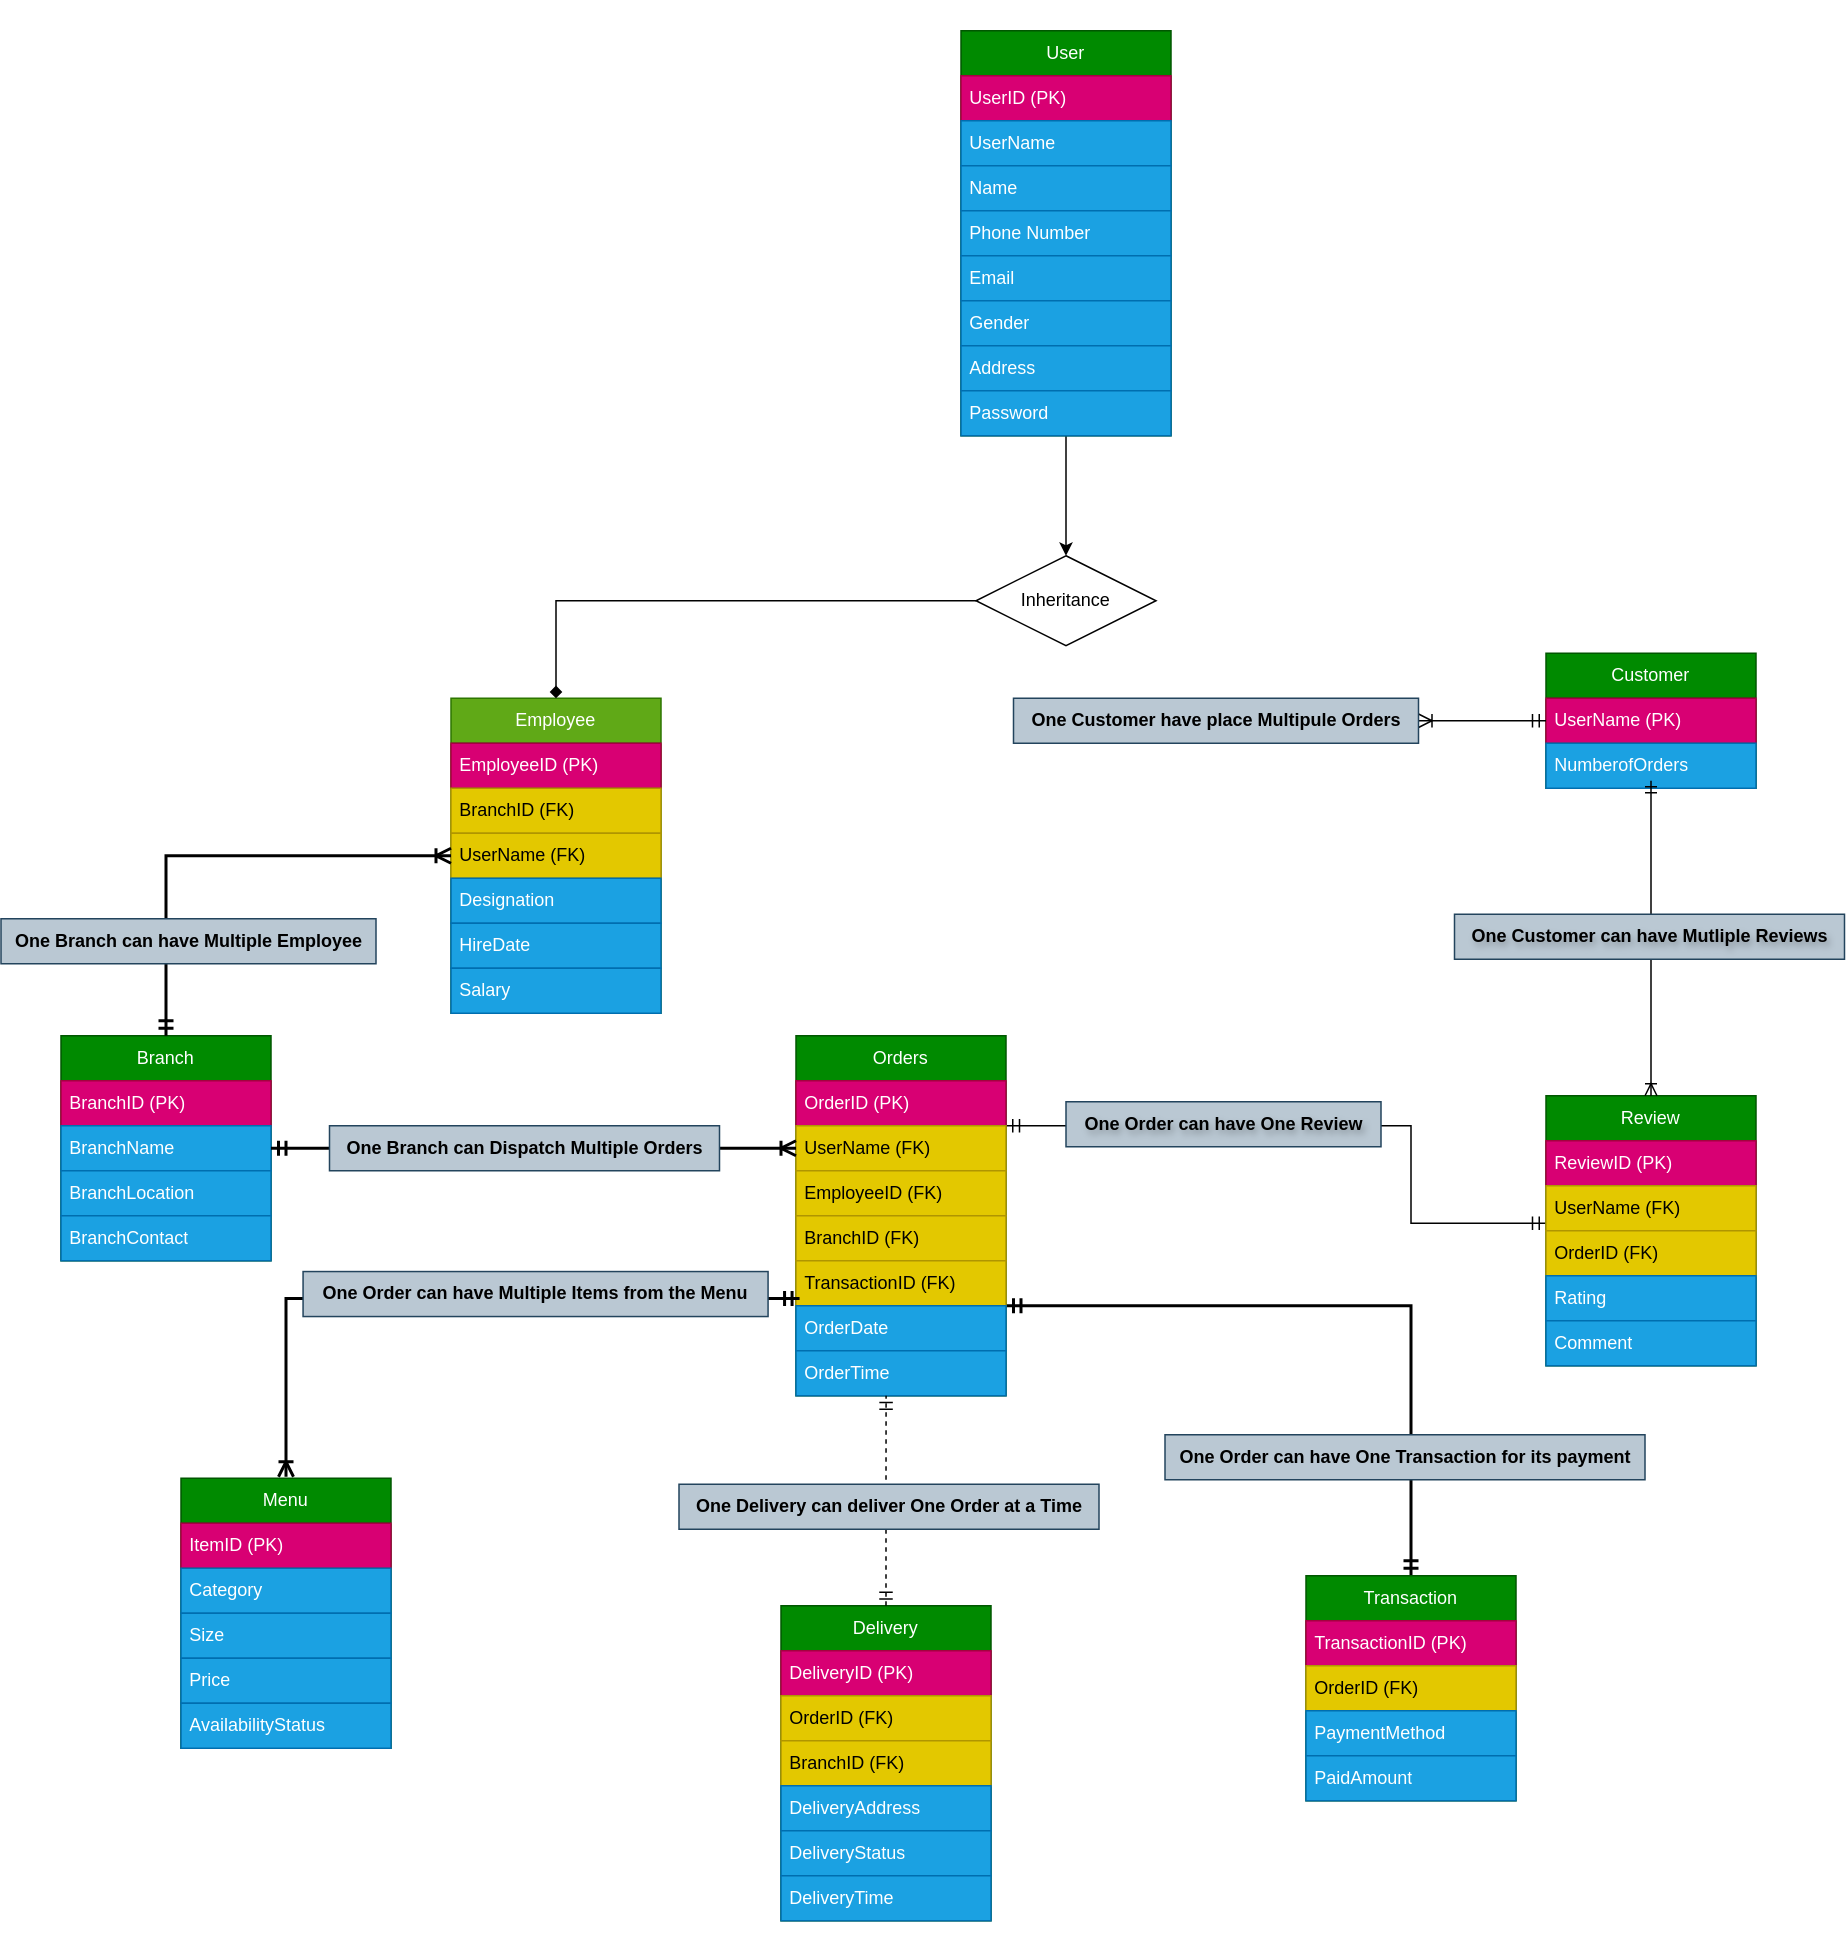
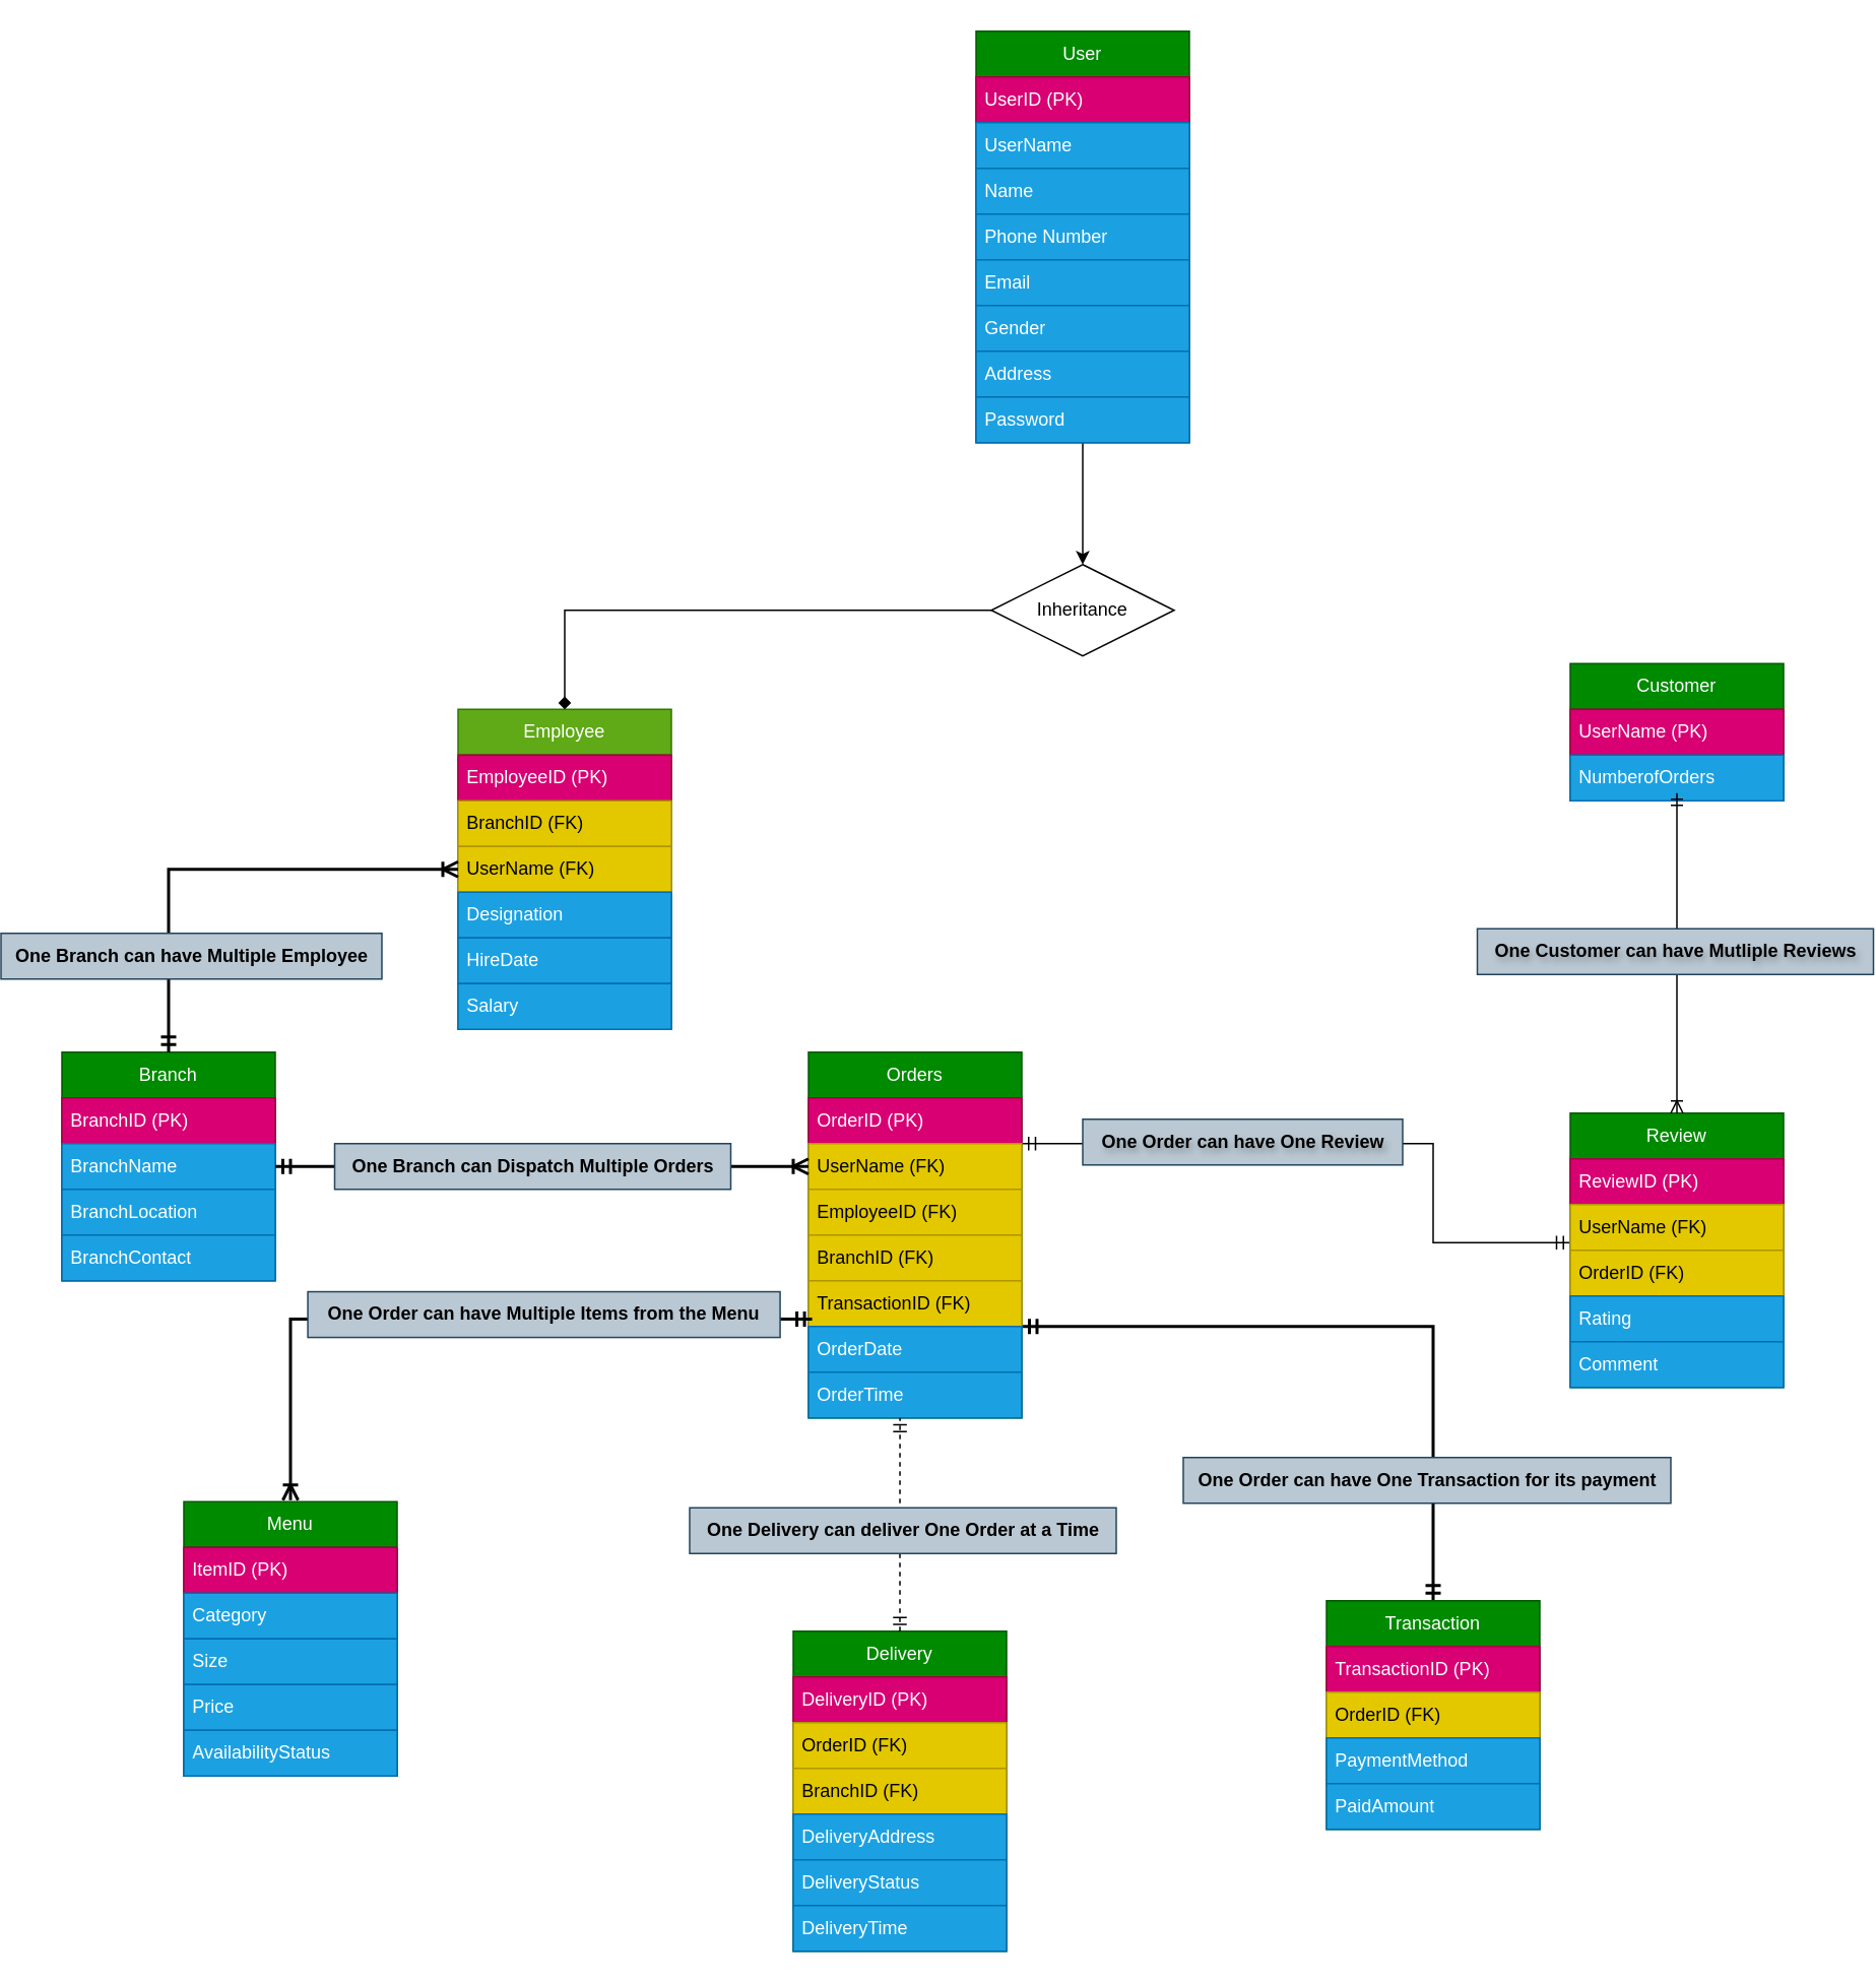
- <mxCell id="74" value="&lt;b&gt;One Customer have place Multipule Orders&lt;/b&gt;" style="text;html=1;align=center;verticalAlign=middle;resizable=0;points=[];autosize=1;strokeColor=#23445d;fillColor=#bac8d3;rounded=0;fontColor=#000000;labelBorderColor=none;textShadow=0;" parent="1" vertex="1"><mxGeometry x="655" y="465" width="270" height="30" as="geometry" /></mxCell>
- <mxCell id="73" value="" style="edgeStyle=orthogonalEdgeStyle;rounded=0;orthogonalLoop=1;jettySize=auto;html=1;exitX=0;exitY=0.5;exitDx=0;exitDy=0;entryX=1;entryY=0.5;entryDx=0;entryDy=0;startArrow=ERmandOne;startFill=0;endArrow=ERoneToMany;endFill=0;targetPerimeterSpacing=1;sourcePerimeterSpacing=1;startSize=7;endSize=7;entryPerimeter=0;" parent="1" source="19" target="74" edge="1"><mxGeometry relative="1" as="geometry"><mxPoint x="870" y="495" as="sourcePoint" /><mxPoint x="580" y="690" as="targetPoint" /></mxGeometry></mxCell>
